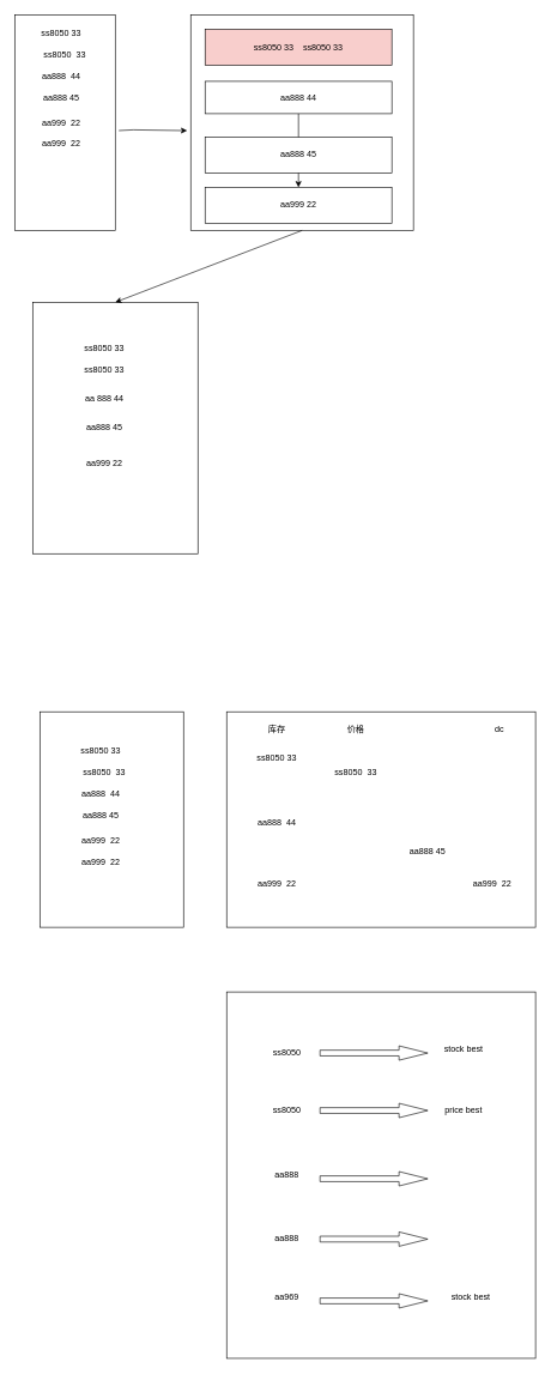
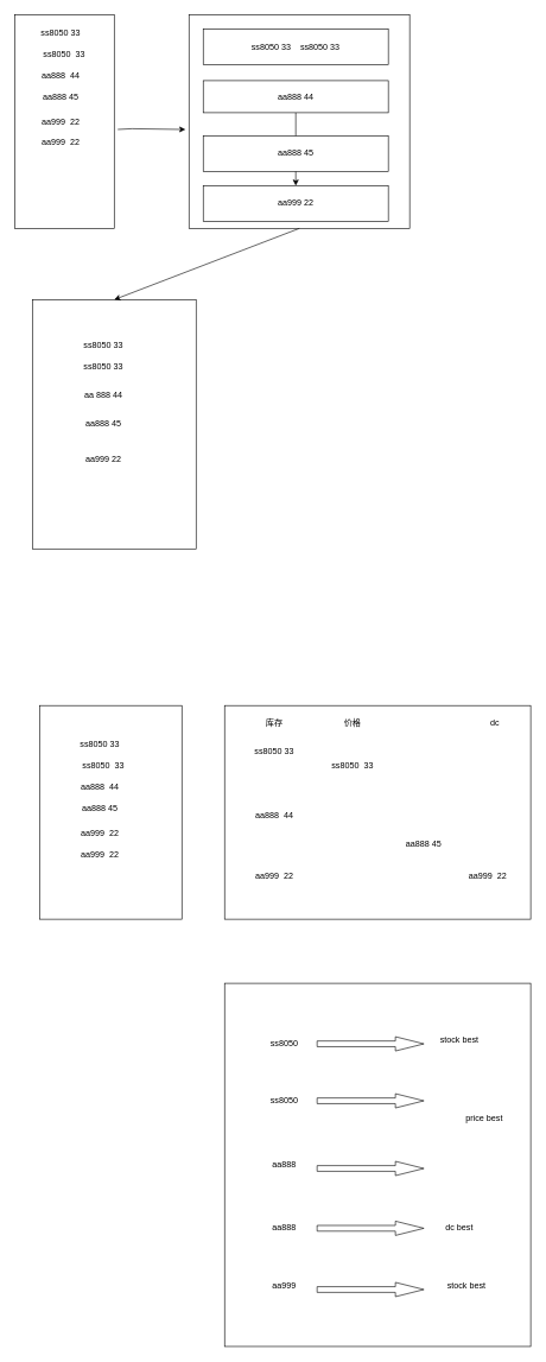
- <mxCell id="10" value="ss8050 33&amp;nbsp; &amp;nbsp; ss8050 33" style="rounded=0;whiteSpace=wrap;html=1;fillColor=#f8cecc;" vertex="1" parent="1"><mxGeometry x="285" y="40" width="260" height="50" as="geometry" /></mxCell>
+ <mxCell id="10" value="ss8050 33&amp;nbsp; &amp;nbsp; ss8050 33" style="rounded=0;whiteSpace=wrap;html=1;" vertex="1" parent="1"><mxGeometry x="285" y="40" width="260" height="50" as="geometry" /></mxCell>
- <mxCell id="47" value="price best" style="text;html=1;strokeColor=none;fillColor=none;align=center;verticalAlign=middle;whiteSpace=wrap;rounded=0;" vertex="1" parent="1"><mxGeometry x="615" y="1530" width="60" height="30" as="geometry" /></mxCell>
+ <mxCell id="47" value="price best" style="text;html=1;strokeColor=none;fillColor=none;align=center;verticalAlign=middle;whiteSpace=wrap;rounded=0;" vertex="1" parent="1"><mxGeometry x="650" y="1555" width="60" height="30" as="geometry" /></mxCell>
+ <mxCell id="48" value="dc best" style="text;html=1;strokeColor=none;fillColor=none;align=center;verticalAlign=middle;whiteSpace=wrap;rounded=0;" vertex="1" parent="1"><mxGeometry x="615" y="1709" width="60" height="30" as="geometry" /></mxCell>
- <mxCell id="45" value="aa969" style="text;html=1;strokeColor=none;fillColor=none;align=center;verticalAlign=middle;whiteSpace=wrap;rounded=0;" vertex="1" parent="1"><mxGeometry x="369" y="1790" width="60" height="30" as="geometry" /></mxCell>
+ <mxCell id="45" value="aa999" style="text;html=1;strokeColor=none;fillColor=none;align=center;verticalAlign=middle;whiteSpace=wrap;rounded=0;" vertex="1" parent="1"><mxGeometry x="369" y="1790" width="60" height="30" as="geometry" /></mxCell>
